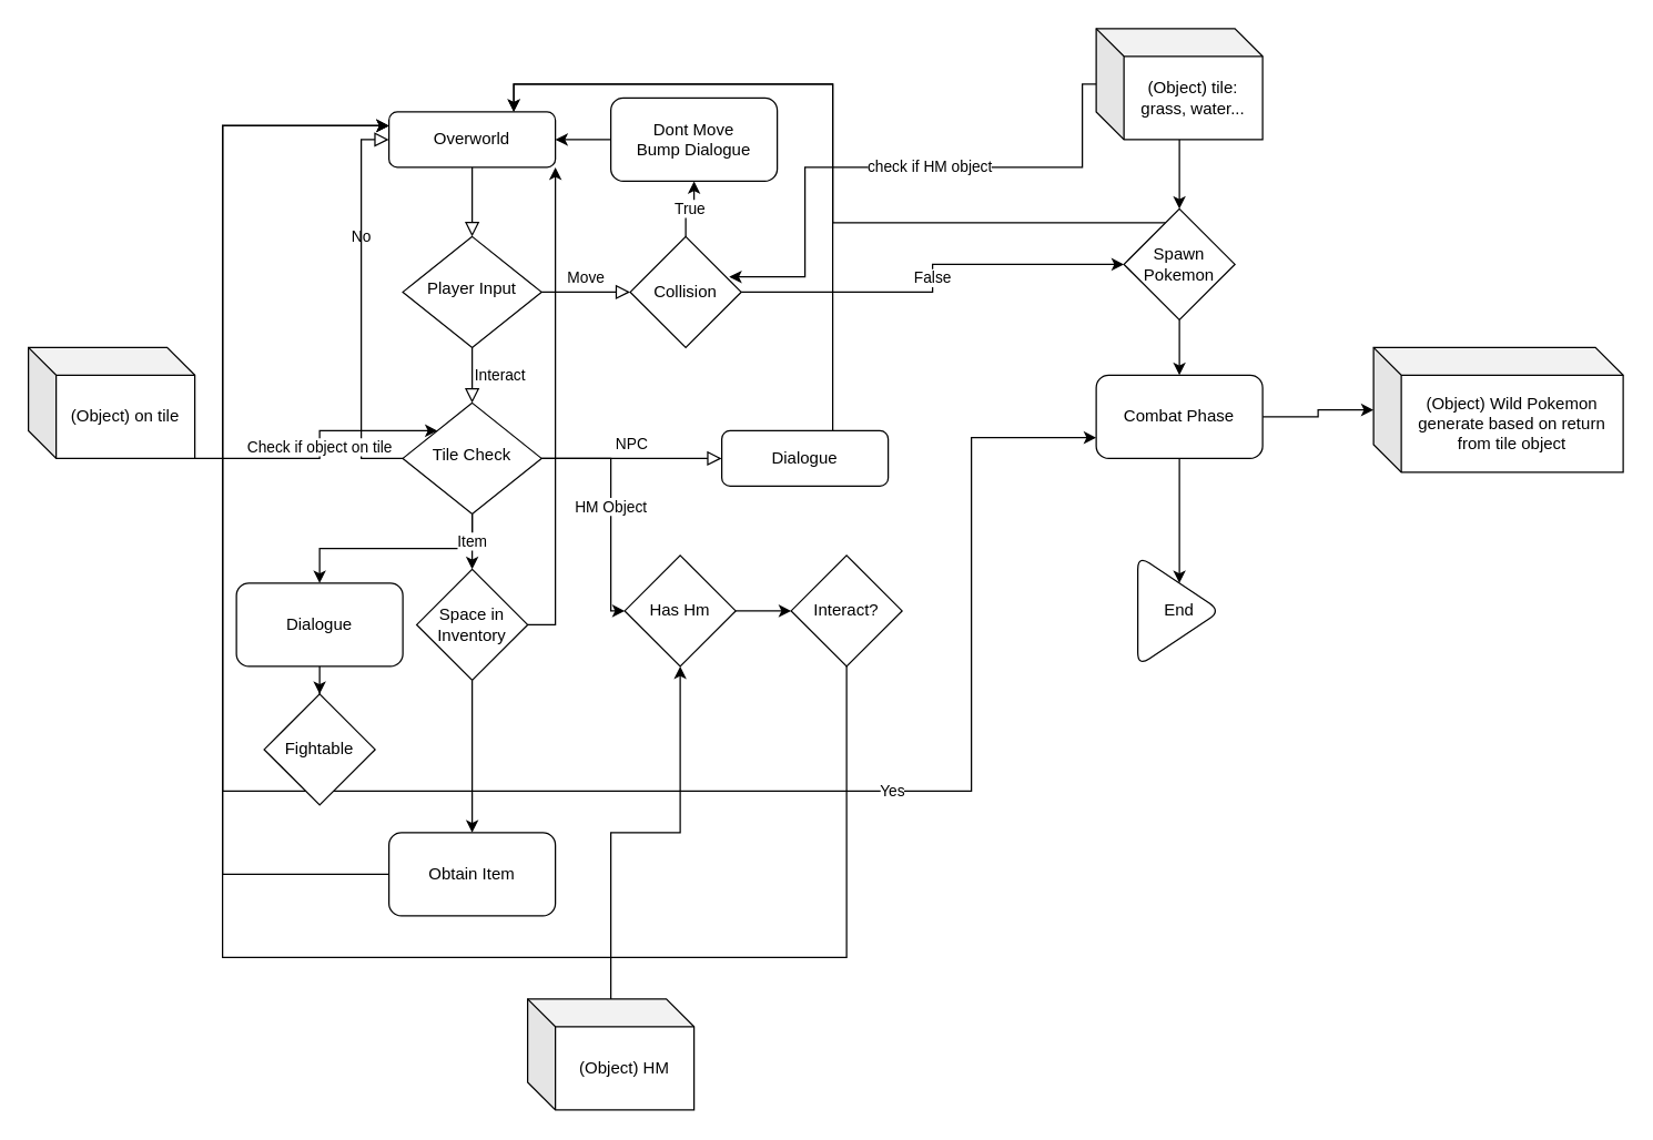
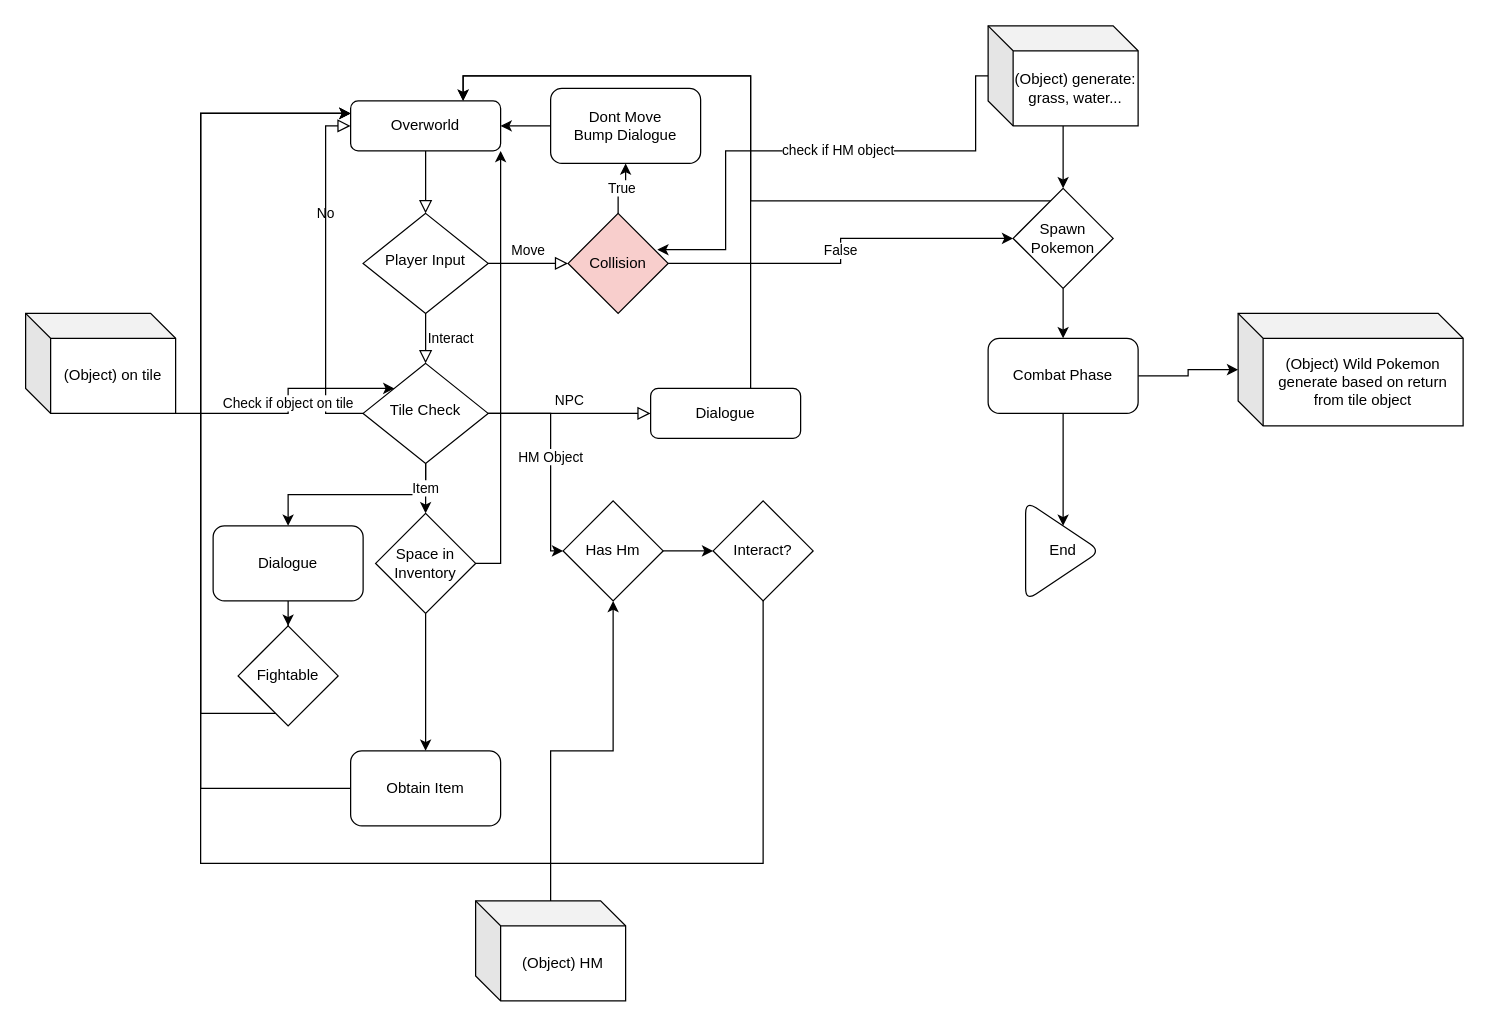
- <mxCell id="22" value="(Object) tile:&lt;br&gt;grass, water..." style="shape=cube;whiteSpace=wrap;html=1;boundedLbl=1;backgroundOutline=1;darkOpacity=0.05;darkOpacity2=0.1;" vertex="1" parent="1"><mxGeometry x="790" y="20" width="120" height="80" as="geometry" /></mxCell>
+ <mxCell id="22" value="(Object) generate:&lt;br&gt;grass, water..." style="shape=cube;whiteSpace=wrap;html=1;boundedLbl=1;backgroundOutline=1;darkOpacity=0.05;darkOpacity2=0.1;" vertex="1" parent="1"><mxGeometry x="790" y="20" width="120" height="80" as="geometry" /></mxCell>
- <mxCell id="17" value="Collision" style="rhombus;whiteSpace=wrap;html=1;" vertex="1" parent="1"><mxGeometry x="454" y="170" width="80" height="80" as="geometry" /></mxCell>
+ <mxCell id="17" value="Collision" style="rhombus;whiteSpace=wrap;html=1;fillColor=#f8cecc;" vertex="1" parent="1"><mxGeometry x="454" y="170" width="80" height="80" as="geometry" /></mxCell>
- <mxCell id="33" value="Yes" style="edgeStyle=orthogonalEdgeStyle;rounded=0;orthogonalLoop=1;jettySize=auto;html=1;entryX=0;entryY=0.75;entryDx=0;entryDy=0;endArrow=classic;endFill=1;" edge="1" parent="1" source="35" target="28"><mxGeometry relative="1" as="geometry"><Array as="points"><mxPoint x="700" y="570" /><mxPoint x="700" y="315" /></Array></mxGeometry></mxCell>
